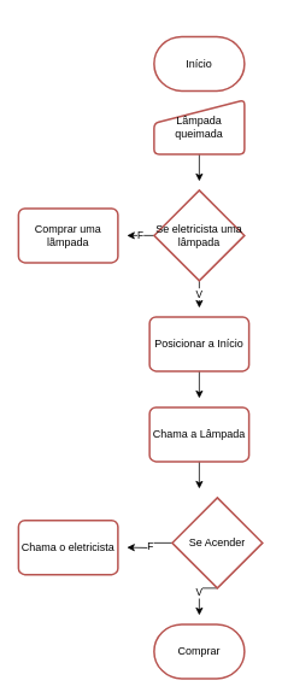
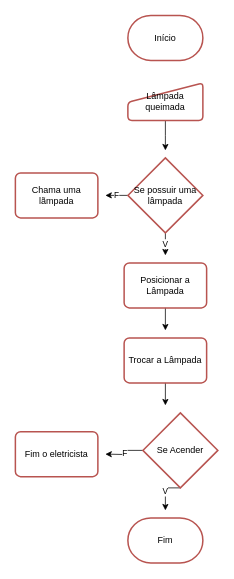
- <mxCell id="2" value="Início" style="strokeWidth=2;html=1;shape=mxgraph.flowchart.terminator;whiteSpace=wrap;fillColor=none;strokeColor=#b85450;" vertex="1" parent="1"><mxGeometry x="170" y="40" width="100" height="60" as="geometry" /></mxCell>
+ <mxCell id="2" value="Início" style="strokeWidth=2;html=1;shape=mxgraph.flowchart.terminator;whiteSpace=wrap;fillColor=none;strokeColor=#b85450;" vertex="1" parent="1"><mxGeometry x="170" width="100" height="60" as="geometry" y="20" /></mxCell>
- <mxCell id="4" value="Lâmpada queimada" style="html=1;strokeWidth=2;shape=manualInput;whiteSpace=wrap;rounded=1;size=26;arcSize=11;fillColor=none;strokeColor=#b85450;" vertex="1" parent="1"><mxGeometry x="170" y="110" width="100" height="60" as="geometry" /></mxCell>
+ <mxCell id="4" value="Lâmpada queimada" style="html=1;strokeWidth=2;shape=manualInput;whiteSpace=wrap;rounded=1;size=26;arcSize=11;fillColor=none;strokeColor=#b85450;" vertex="1" parent="1"><mxGeometry x="170" y="110" width="100" height="50" as="geometry" /></mxCell>
- <mxCell id="8" value="Comprar uma lãmpada" style="rounded=1;whiteSpace=wrap;html=1;absoluteArcSize=1;arcSize=14;strokeWidth=2;fillColor=none;strokeColor=#b85450;" vertex="1" parent="1"><mxGeometry x="20" y="230" width="110" height="60" as="geometry" /></mxCell>
+ <mxCell id="8" value="Chama uma lãmpada" style="rounded=1;whiteSpace=wrap;html=1;absoluteArcSize=1;arcSize=14;strokeWidth=2;fillColor=none;strokeColor=#b85450;" vertex="1" parent="1"><mxGeometry x="20" y="230" width="110" height="60" as="geometry" /></mxCell>
- <mxCell id="7" value="Se eletricista uma lâmpada" style="strokeWidth=2;html=1;shape=mxgraph.flowchart.decision;whiteSpace=wrap;fillColor=none;strokeColor=#b85450;" vertex="1" parent="1"><mxGeometry x="170" y="210" width="100" height="100" as="geometry" /></mxCell>
+ <mxCell id="7" value="Se possuir uma lâmpada" style="strokeWidth=2;html=1;shape=mxgraph.flowchart.decision;whiteSpace=wrap;fillColor=none;strokeColor=#b85450;" vertex="1" parent="1"><mxGeometry x="170" y="210" width="100" height="100" as="geometry" /></mxCell>
- <mxCell id="10" value="Posicionar a Início" style="rounded=1;whiteSpace=wrap;html=1;absoluteArcSize=1;arcSize=14;strokeWidth=2;fillColor=none;strokeColor=#b85450;" vertex="1" parent="1"><mxGeometry x="165" y="350" width="110" height="60" as="geometry" /></mxCell>
+ <mxCell id="10" value="Posicionar a Lâmpada" style="rounded=1;whiteSpace=wrap;html=1;absoluteArcSize=1;arcSize=14;strokeWidth=2;fillColor=none;strokeColor=#b85450;" vertex="1" parent="1"><mxGeometry x="165" y="350" width="110" height="60" as="geometry" /></mxCell>
- <mxCell id="12" value="Chama a Lâmpada" style="rounded=1;whiteSpace=wrap;html=1;absoluteArcSize=1;arcSize=14;strokeWidth=2;fillColor=none;strokeColor=#b85450;" vertex="1" parent="1"><mxGeometry x="165" y="450" width="110" height="60" as="geometry" /></mxCell>
+ <mxCell id="12" value="Trocar a Lâmpada" style="rounded=1;whiteSpace=wrap;html=1;absoluteArcSize=1;arcSize=14;strokeWidth=2;fillColor=none;strokeColor=#b85450;" vertex="1" parent="1"><mxGeometry x="165" y="450" width="110" height="60" as="geometry" /></mxCell>
- <mxCell id="17" value="Chama o eletricista" style="rounded=1;whiteSpace=wrap;html=1;absoluteArcSize=1;arcSize=14;strokeWidth=2;fillColor=none;strokeColor=#b85450;" vertex="1" parent="1"><mxGeometry x="20" y="575" width="110" height="60" as="geometry" /></mxCell>
+ <mxCell id="17" value="Fim o eletricista" style="rounded=1;whiteSpace=wrap;html=1;absoluteArcSize=1;arcSize=14;strokeWidth=2;fillColor=none;strokeColor=#b85450;" vertex="1" parent="1"><mxGeometry x="20" y="575" width="110" height="60" as="geometry" /></mxCell>
- <mxCell id="13" value="Comprar&lt;br&gt;" style="strokeWidth=2;html=1;shape=mxgraph.flowchart.terminator;whiteSpace=wrap;fillColor=none;strokeColor=#b85450;" vertex="1" parent="1"><mxGeometry x="170" y="690" width="100" height="60" as="geometry" /></mxCell>
+ <mxCell id="13" value="Fim&lt;br&gt;" style="strokeWidth=2;html=1;shape=mxgraph.flowchart.terminator;whiteSpace=wrap;fillColor=none;strokeColor=#b85450;" vertex="1" parent="1"><mxGeometry x="170" y="690" width="100" height="60" as="geometry" /></mxCell>
